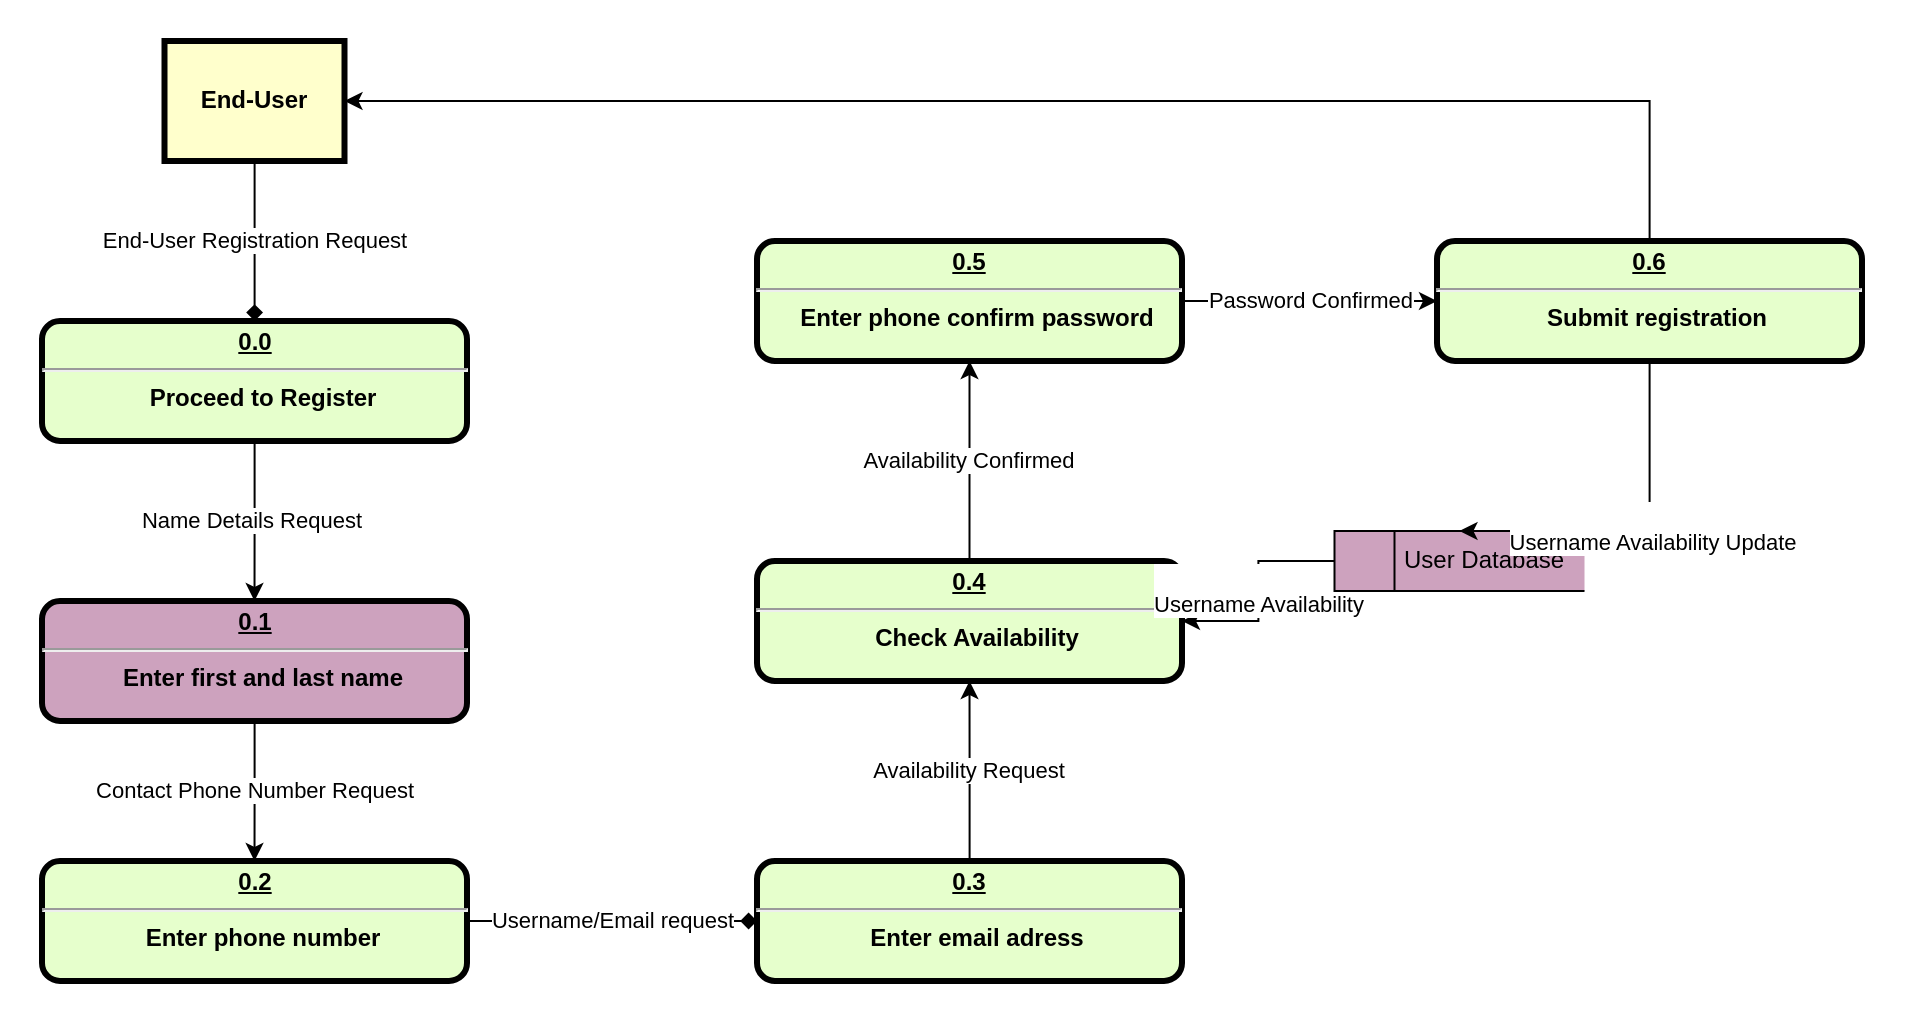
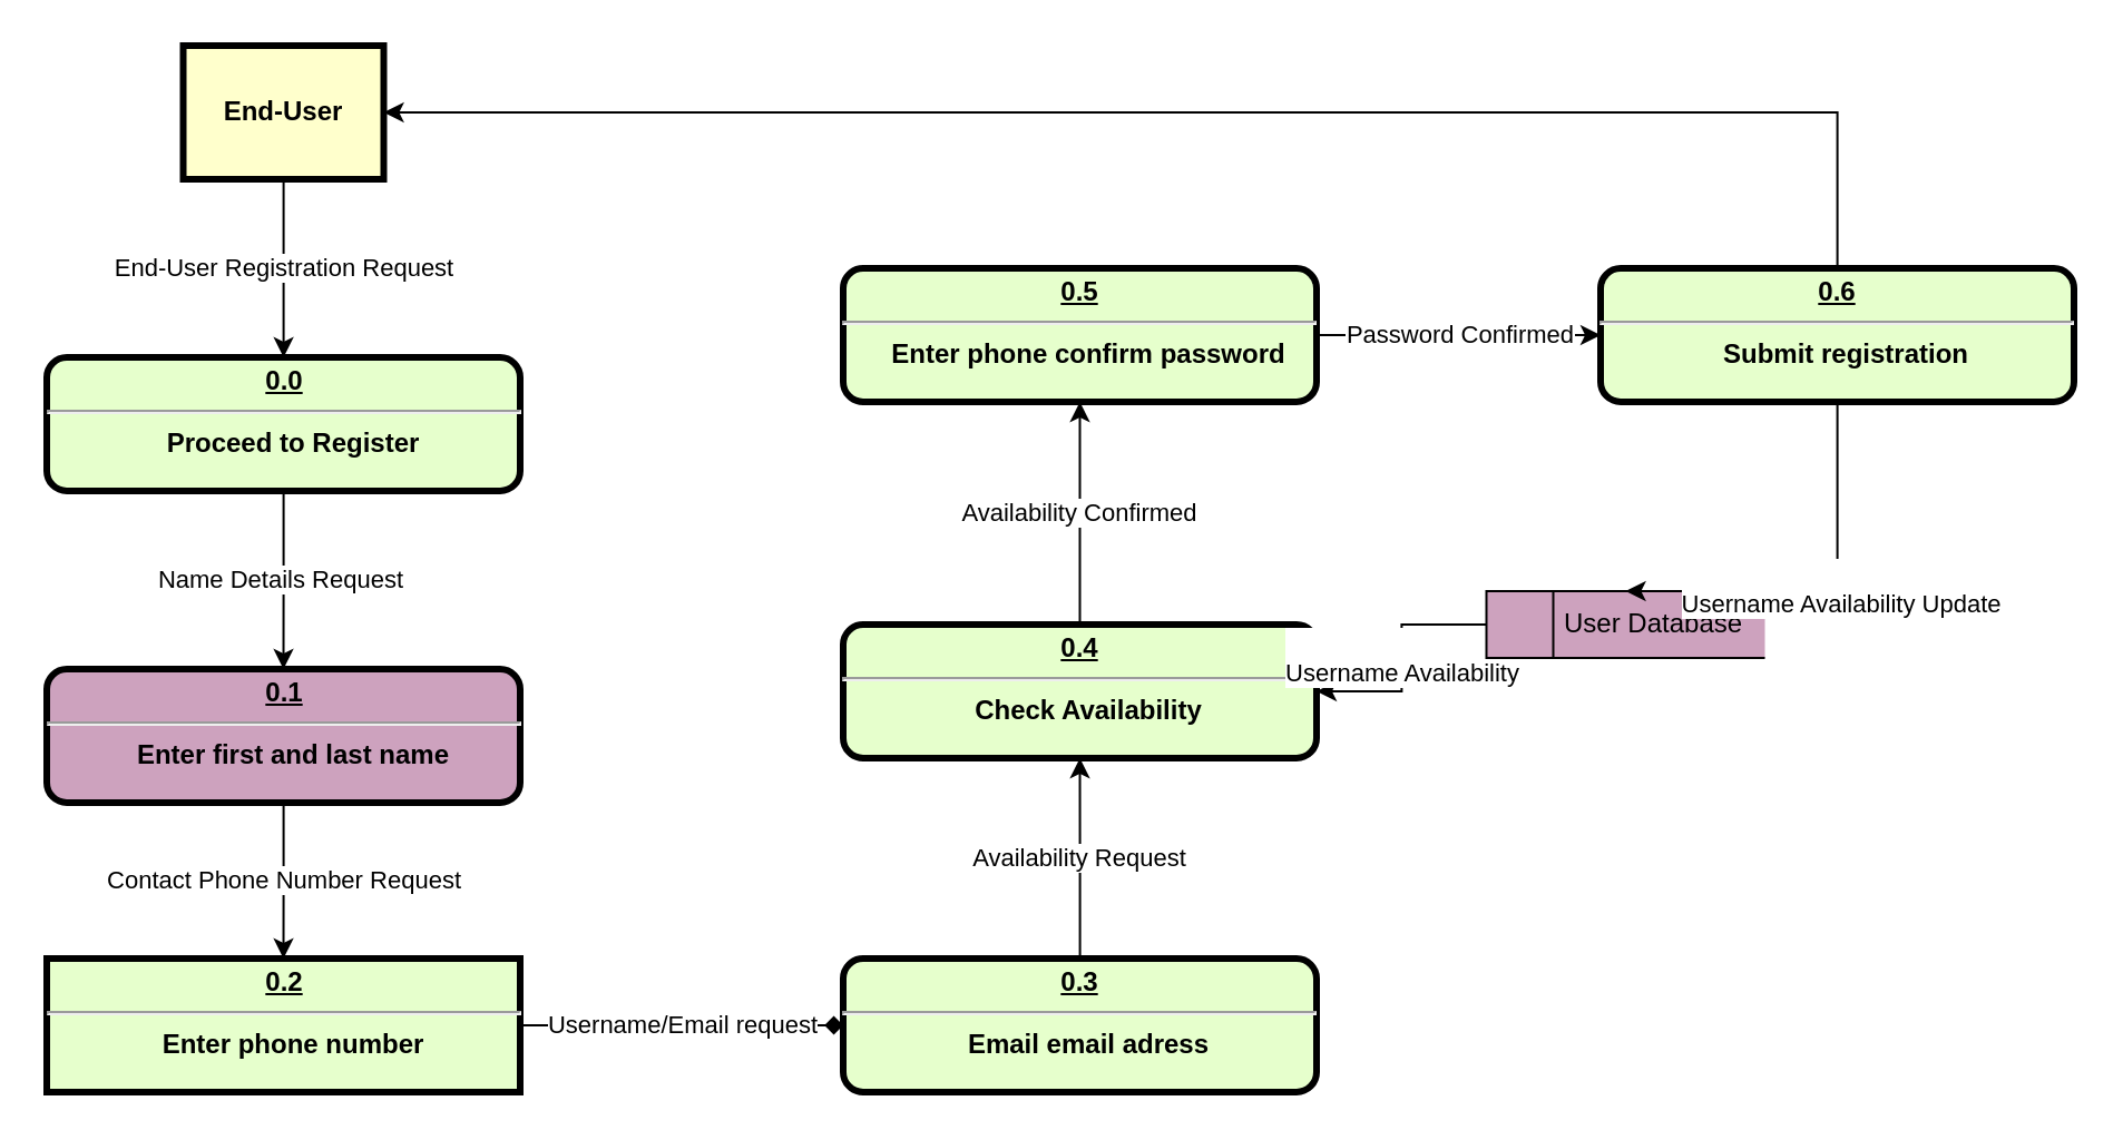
- <mxCell id="2" value="End-User Registration Request" style="edgeStyle=orthogonalEdgeStyle;rounded=0;orthogonalLoop=1;jettySize=auto;html=1;endArrow=diamond;" parent="1" source="3" target="5" edge="1"><mxGeometry relative="1" as="geometry" /></mxCell>
+ <mxCell id="2" value="End-User Registration Request" style="edgeStyle=orthogonalEdgeStyle;rounded=0;orthogonalLoop=1;jettySize=auto;html=1;" parent="1" source="3" target="5" edge="1"><mxGeometry relative="1" as="geometry" /></mxCell>
- <mxCell id="11" value="&lt;p style=&quot;margin: 0px; margin-top: 4px; text-align: center; text-decoration: underline;&quot;&gt;&lt;strong&gt;0.3&lt;/strong&gt;&lt;/p&gt;&lt;hr&gt;&lt;p style=&quot;margin: 0px; margin-left: 8px;&quot;&gt;Enter email adress&lt;/p&gt;" style="verticalAlign=middle;align=center;overflow=fill;fontSize=12;fontFamily=Helvetica;html=1;rounded=1;fontStyle=1;strokeWidth=3;fillColor=#E6FFCC" parent="1" vertex="1"><mxGeometry x="378" y="430" width="212.5" height="60" as="geometry" /></mxCell>
+ <mxCell id="11" value="&lt;p style=&quot;margin: 0px; margin-top: 4px; text-align: center; text-decoration: underline;&quot;&gt;&lt;strong&gt;0.3&lt;/strong&gt;&lt;/p&gt;&lt;hr&gt;&lt;p style=&quot;margin: 0px; margin-left: 8px;&quot;&gt;Email email adress&lt;/p&gt;" style="verticalAlign=middle;align=center;overflow=fill;fontSize=12;fontFamily=Helvetica;html=1;rounded=1;fontStyle=1;strokeWidth=3;fillColor=#E6FFCC" parent="1" vertex="1"><mxGeometry x="378" y="430" width="212.5" height="60" as="geometry" /></mxCell>
- <mxCell id="9" value="&lt;p style=&quot;margin: 0px; margin-top: 4px; text-align: center; text-decoration: underline;&quot;&gt;&lt;strong&gt;0.2&lt;/strong&gt;&lt;/p&gt;&lt;hr&gt;&lt;p style=&quot;margin: 0px; margin-left: 8px;&quot;&gt;Enter phone number&lt;/p&gt;" style="verticalAlign=middle;align=center;overflow=fill;fontSize=12;fontFamily=Helvetica;html=1;rounded=1;fontStyle=1;strokeWidth=3;fillColor=#E6FFCC" parent="1" vertex="1"><mxGeometry x="20.5" y="430" width="212.5" height="60" as="geometry" /></mxCell>
+ <mxCell id="9" value="&lt;p style=&quot;margin: 0px; margin-top: 4px; text-align: center; text-decoration: underline;&quot;&gt;&lt;strong&gt;0.2&lt;/strong&gt;&lt;/p&gt;&lt;hr&gt;&lt;p style=&quot;margin: 0px; margin-left: 8px;&quot;&gt;Enter phone number&lt;/p&gt;" style="verticalAlign=middle;align=center;overflow=fill;fontSize=12;fontFamily=Helvetica;html=1;fontStyle=1;strokeWidth=3;fillColor=#E6FFCC;rounded=0;" parent="1" vertex="1"><mxGeometry x="20.5" y="430" width="212.5" height="60" as="geometry" /></mxCell>
